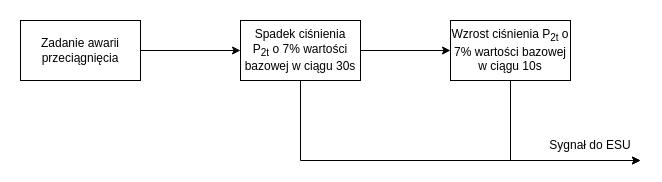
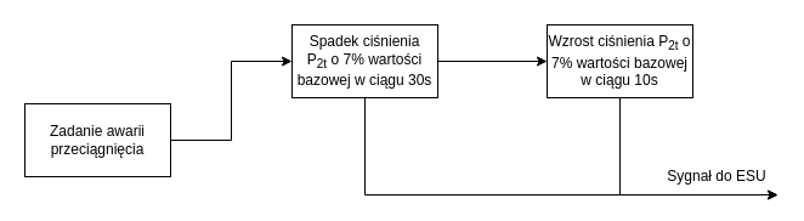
- <mxCell id="3" value="Zadanie awarii przeciągnięcia" style="rounded=0;whiteSpace=wrap;html=1;" vertex="1" parent="1"><mxGeometry x="20" y="20" width="120" height="60" as="geometry" /></mxCell>
+ <mxCell id="3" value="Zadanie awarii przeciągnięcia" style="rounded=0;whiteSpace=wrap;html=1;" vertex="1" parent="1"><mxGeometry x="20" y="85" width="120" height="60" as="geometry" /></mxCell>
